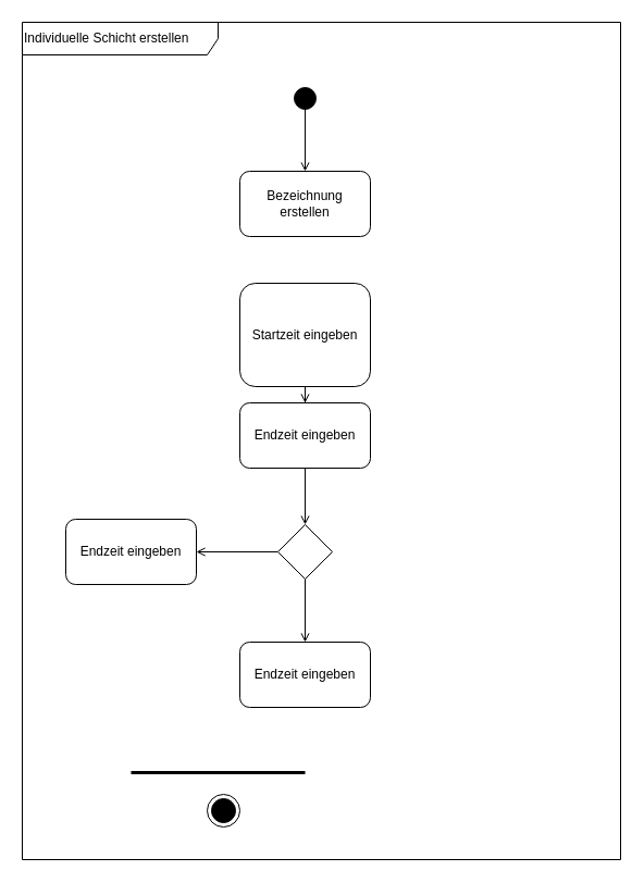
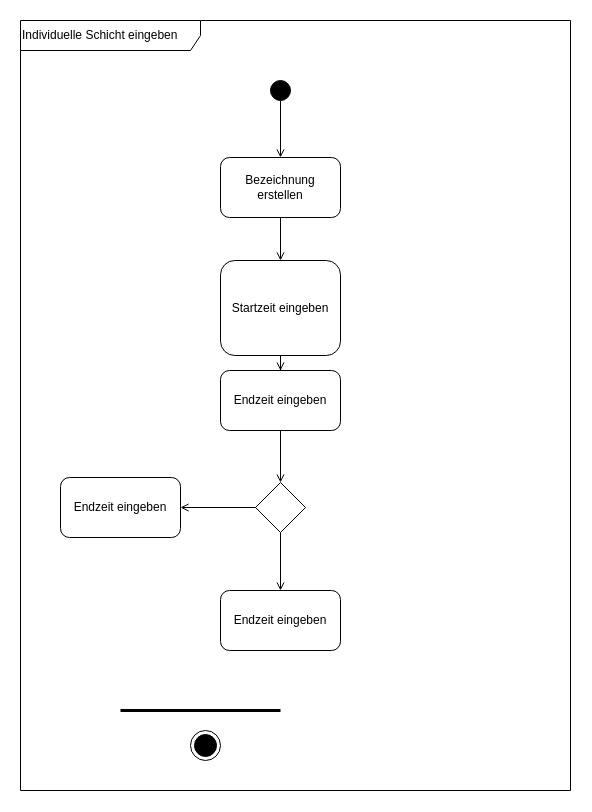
- <mxCell id="2" value="Individuelle Schicht erstellen" style="shape=umlFrame;whiteSpace=wrap;html=1;pointerEvents=0;width=180;height=30;align=left;" vertex="1" parent="1"><mxGeometry x="20" y="20" width="550" height="770" as="geometry" /></mxCell>
+ <mxCell id="2" value="Individuelle Schicht eingeben" style="shape=umlFrame;whiteSpace=wrap;html=1;pointerEvents=0;width=180;height=30;align=left;" vertex="1" parent="1"><mxGeometry x="20" y="20" width="550" height="770" as="geometry" /></mxCell>
+ <mxCell id="5" style="edgeStyle=orthogonalEdgeStyle;rounded=0;orthogonalLoop=1;jettySize=auto;html=1;entryX=0.5;entryY=0;entryDx=0;entryDy=0;strokeColor=default;align=center;verticalAlign=middle;fontFamily=Helvetica;fontSize=11;fontColor=default;labelBackgroundColor=default;endArrow=open;endFill=0;" edge="1" parent="1" source="6" target="8"><mxGeometry relative="1" as="geometry" /></mxCell>
